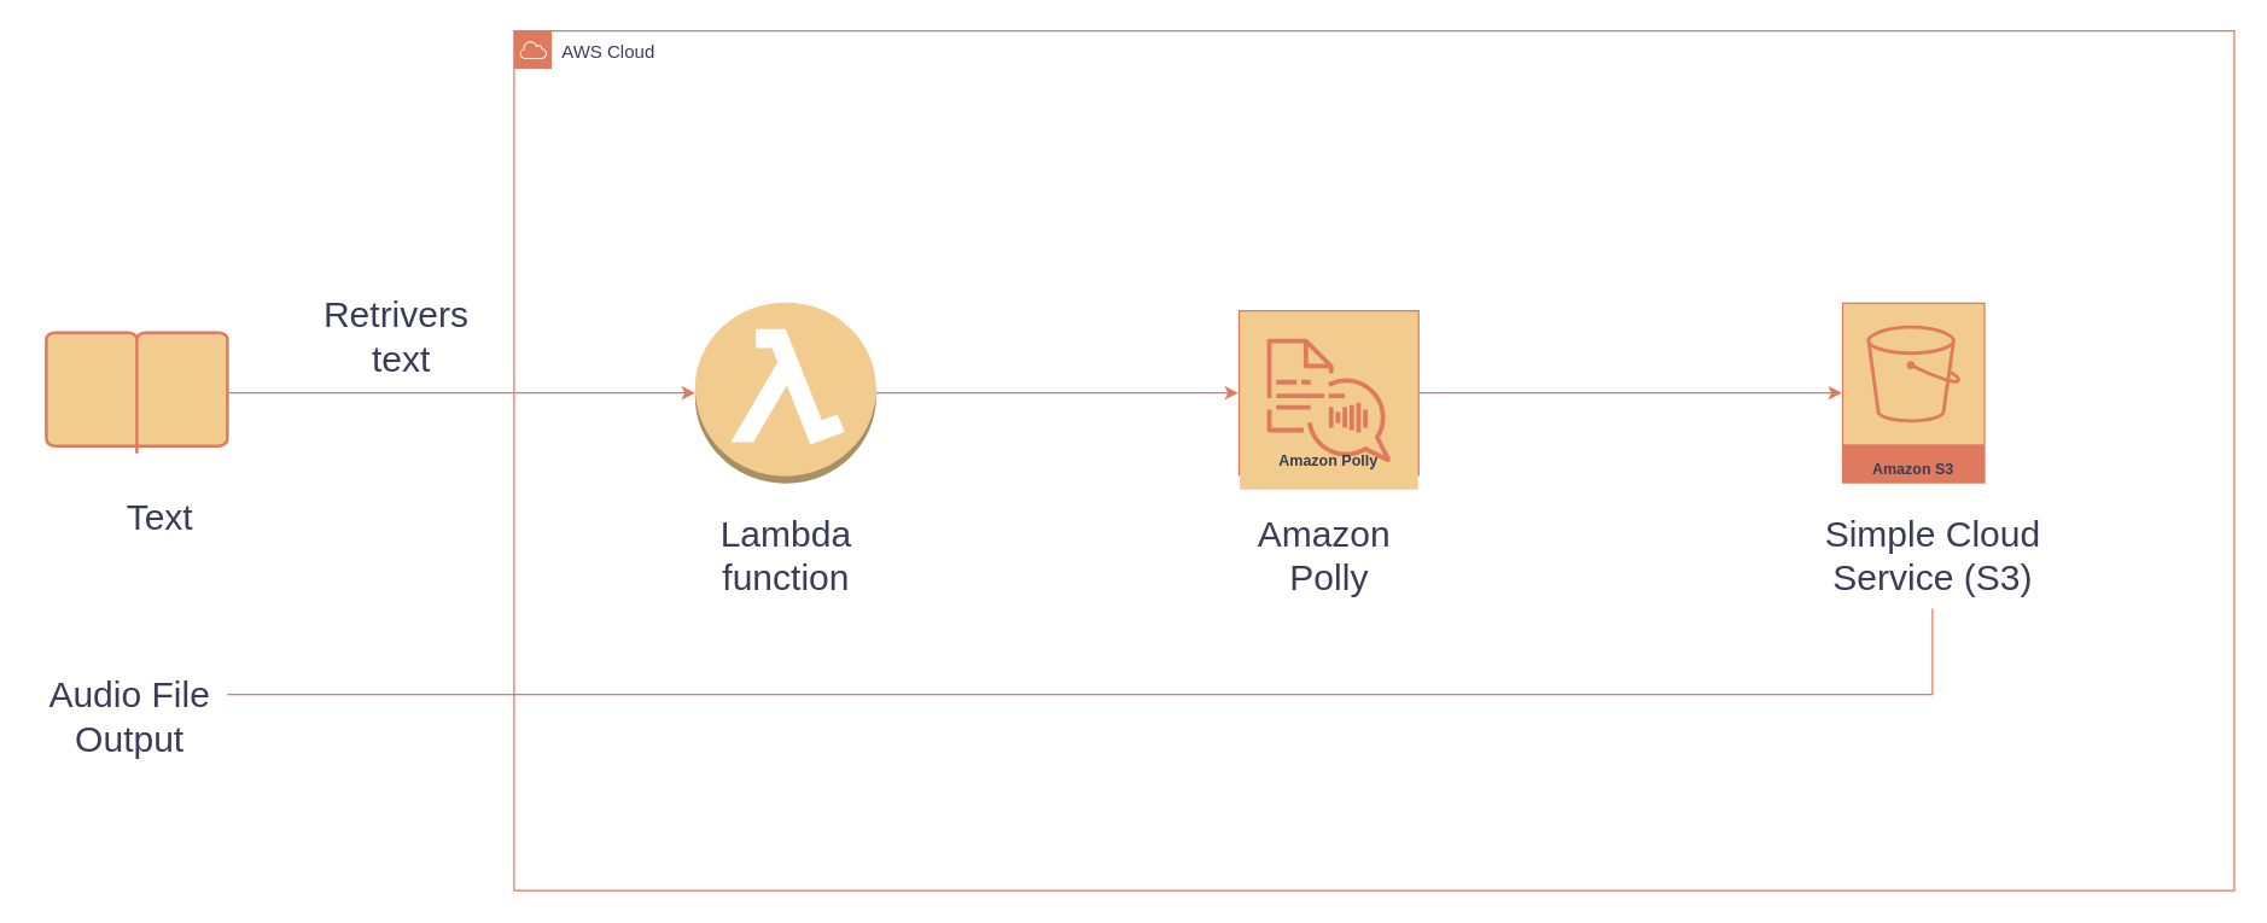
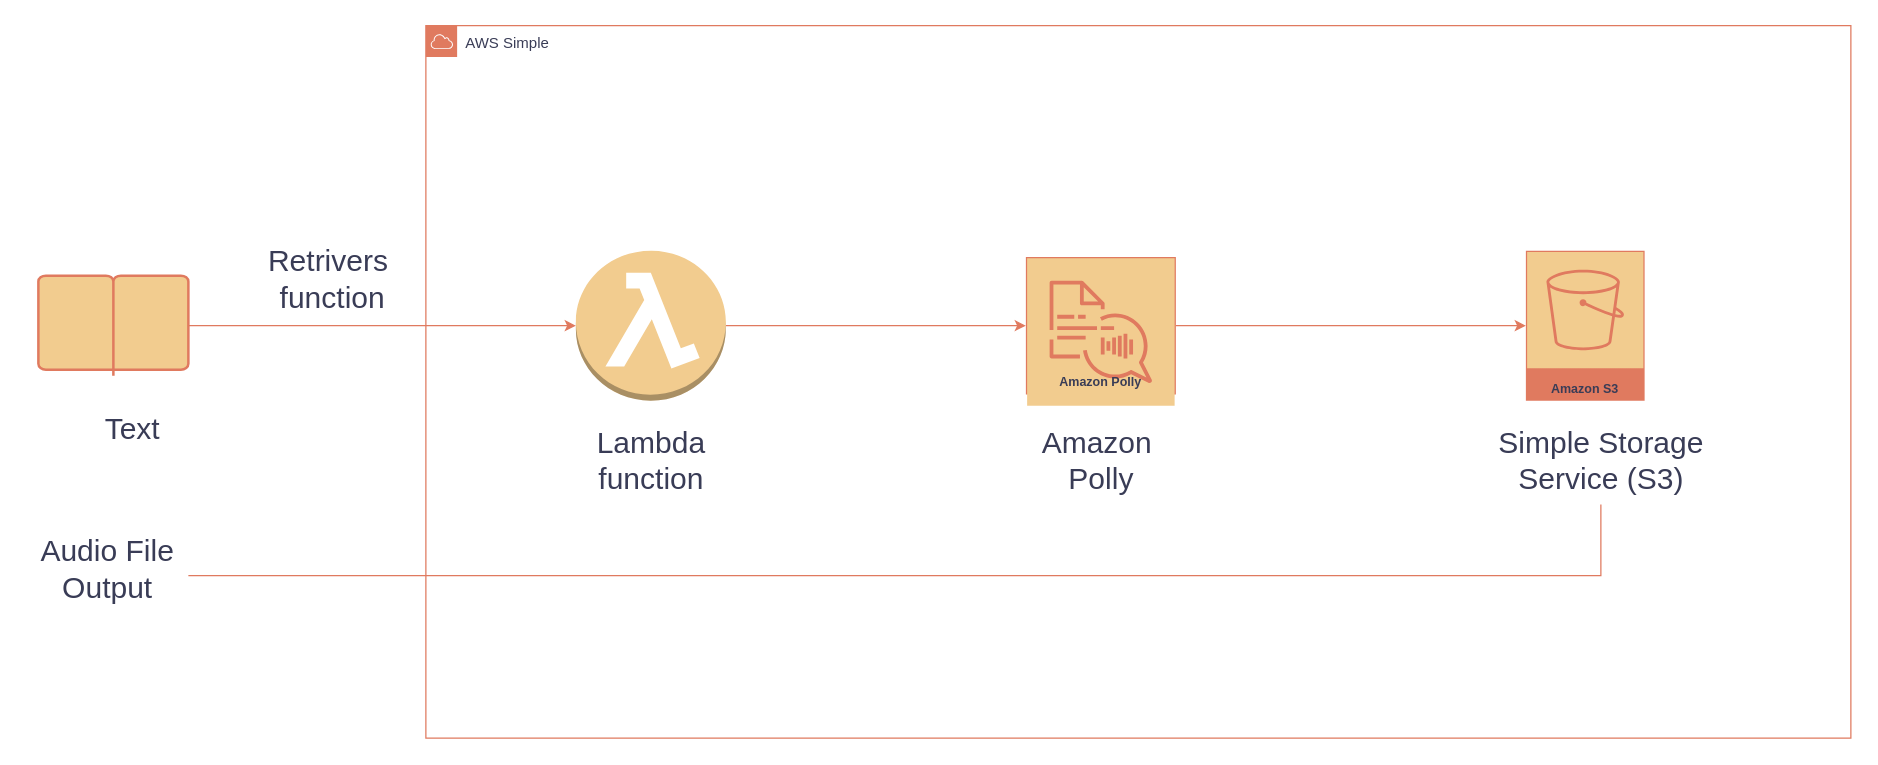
- <mxCell id="2" value="AWS Cloud" style="outlineConnect=0;html=1;whiteSpace=wrap;fontSize=12;fontStyle=0;shape=mxgraph.aws4.group;grIcon=mxgraph.aws4.group_aws_cloud;fillColor=none;verticalAlign=top;align=left;spacingLeft=30;dashed=0;labelBackgroundColor=none;strokeColor=#E07A5F;fontColor=#393C56;rounded=0;" vertex="1" parent="1"><mxGeometry x="340" y="20" width="1140" height="570" as="geometry" /></mxCell>
+ <mxCell id="2" value="AWS Simple" style="outlineConnect=0;html=1;whiteSpace=wrap;fontSize=12;fontStyle=0;shape=mxgraph.aws4.group;grIcon=mxgraph.aws4.group_aws_cloud;fillColor=none;verticalAlign=top;align=left;spacingLeft=30;dashed=0;labelBackgroundColor=none;strokeColor=#E07A5F;fontColor=#393C56;rounded=0;" vertex="1" parent="1"><mxGeometry x="340" y="20" width="1140" height="570" as="geometry" /></mxCell>
- <mxCell id="11" value="&lt;font style=&quot;font-size: 24px;&quot;&gt;Retrivers&amp;nbsp;&lt;/font&gt;&lt;div&gt;&lt;font style=&quot;font-size: 24px;&quot;&gt;text&lt;/font&gt;&lt;/div&gt;" style="text;html=1;align=center;verticalAlign=middle;resizable=0;points=[];autosize=1;strokeColor=none;fillColor=none;labelBackgroundColor=none;fontColor=#393C56;rounded=0;" vertex="1" parent="1"><mxGeometry x="200" y="188" width="130" height="70" as="geometry" /></mxCell>
+ <mxCell id="11" value="&lt;font style=&quot;font-size: 24px;&quot;&gt;Retrivers&amp;nbsp;&lt;/font&gt;&lt;div&gt;&lt;font style=&quot;font-size: 24px;&quot;&gt;function&lt;/font&gt;&lt;/div&gt;" style="text;html=1;align=center;verticalAlign=middle;resizable=0;points=[];autosize=1;strokeColor=none;fillColor=none;labelBackgroundColor=none;fontColor=#393C56;rounded=0;" vertex="1" parent="1"><mxGeometry x="200" y="188" width="130" height="70" as="geometry" /></mxCell>
- <mxCell id="15" value="&lt;span style=&quot;font-size: 24px;&quot;&gt;Simple Cloud&lt;/span&gt;&lt;div&gt;&lt;span style=&quot;font-size: 24px;&quot;&gt;Service (S3)&lt;/span&gt;&lt;/div&gt;" style="text;html=1;align=center;verticalAlign=middle;resizable=0;points=[];autosize=1;strokeColor=none;fillColor=none;labelBackgroundColor=none;fontColor=#393C56;rounded=0;" vertex="1" parent="1"><mxGeometry x="1185" y="333" width="190" height="70" as="geometry" /></mxCell>
+ <mxCell id="15" value="&lt;span style=&quot;font-size: 24px;&quot;&gt;Simple Storage&lt;/span&gt;&lt;div&gt;&lt;span style=&quot;font-size: 24px;&quot;&gt;Service (S3)&lt;/span&gt;&lt;/div&gt;" style="text;html=1;align=center;verticalAlign=middle;resizable=0;points=[];autosize=1;strokeColor=none;fillColor=none;labelBackgroundColor=none;fontColor=#393C56;rounded=0;" vertex="1" parent="1"><mxGeometry x="1185" y="333" width="190" height="70" as="geometry" /></mxCell>
- <mxCell id="16" value="&lt;span style=&quot;font-size: 24px;&quot;&gt;Audio File&lt;/span&gt;&lt;div&gt;&lt;span style=&quot;font-size: 24px;&quot;&gt;Output&lt;/span&gt;&lt;/div&gt;" style="text;html=1;align=center;verticalAlign=middle;resizable=0;points=[];autosize=1;strokeColor=none;fillColor=none;labelBackgroundColor=none;fontColor=#393C56;rounded=0;" vertex="1" parent="1"><mxGeometry x="20" y="440" width="130" height="70" as="geometry" /></mxCell>
+ <mxCell id="16" value="&lt;span style=&quot;font-size: 24px;&quot;&gt;Audio File&lt;/span&gt;&lt;div&gt;&lt;span style=&quot;font-size: 24px;&quot;&gt;Output&lt;/span&gt;&lt;/div&gt;" style="text;html=1;align=center;verticalAlign=middle;resizable=0;points=[];autosize=1;strokeColor=none;fillColor=none;labelBackgroundColor=none;fontColor=#393C56;rounded=0;" vertex="1" parent="1"><mxGeometry x="20" y="420" width="130" height="70" as="geometry" /></mxCell>
